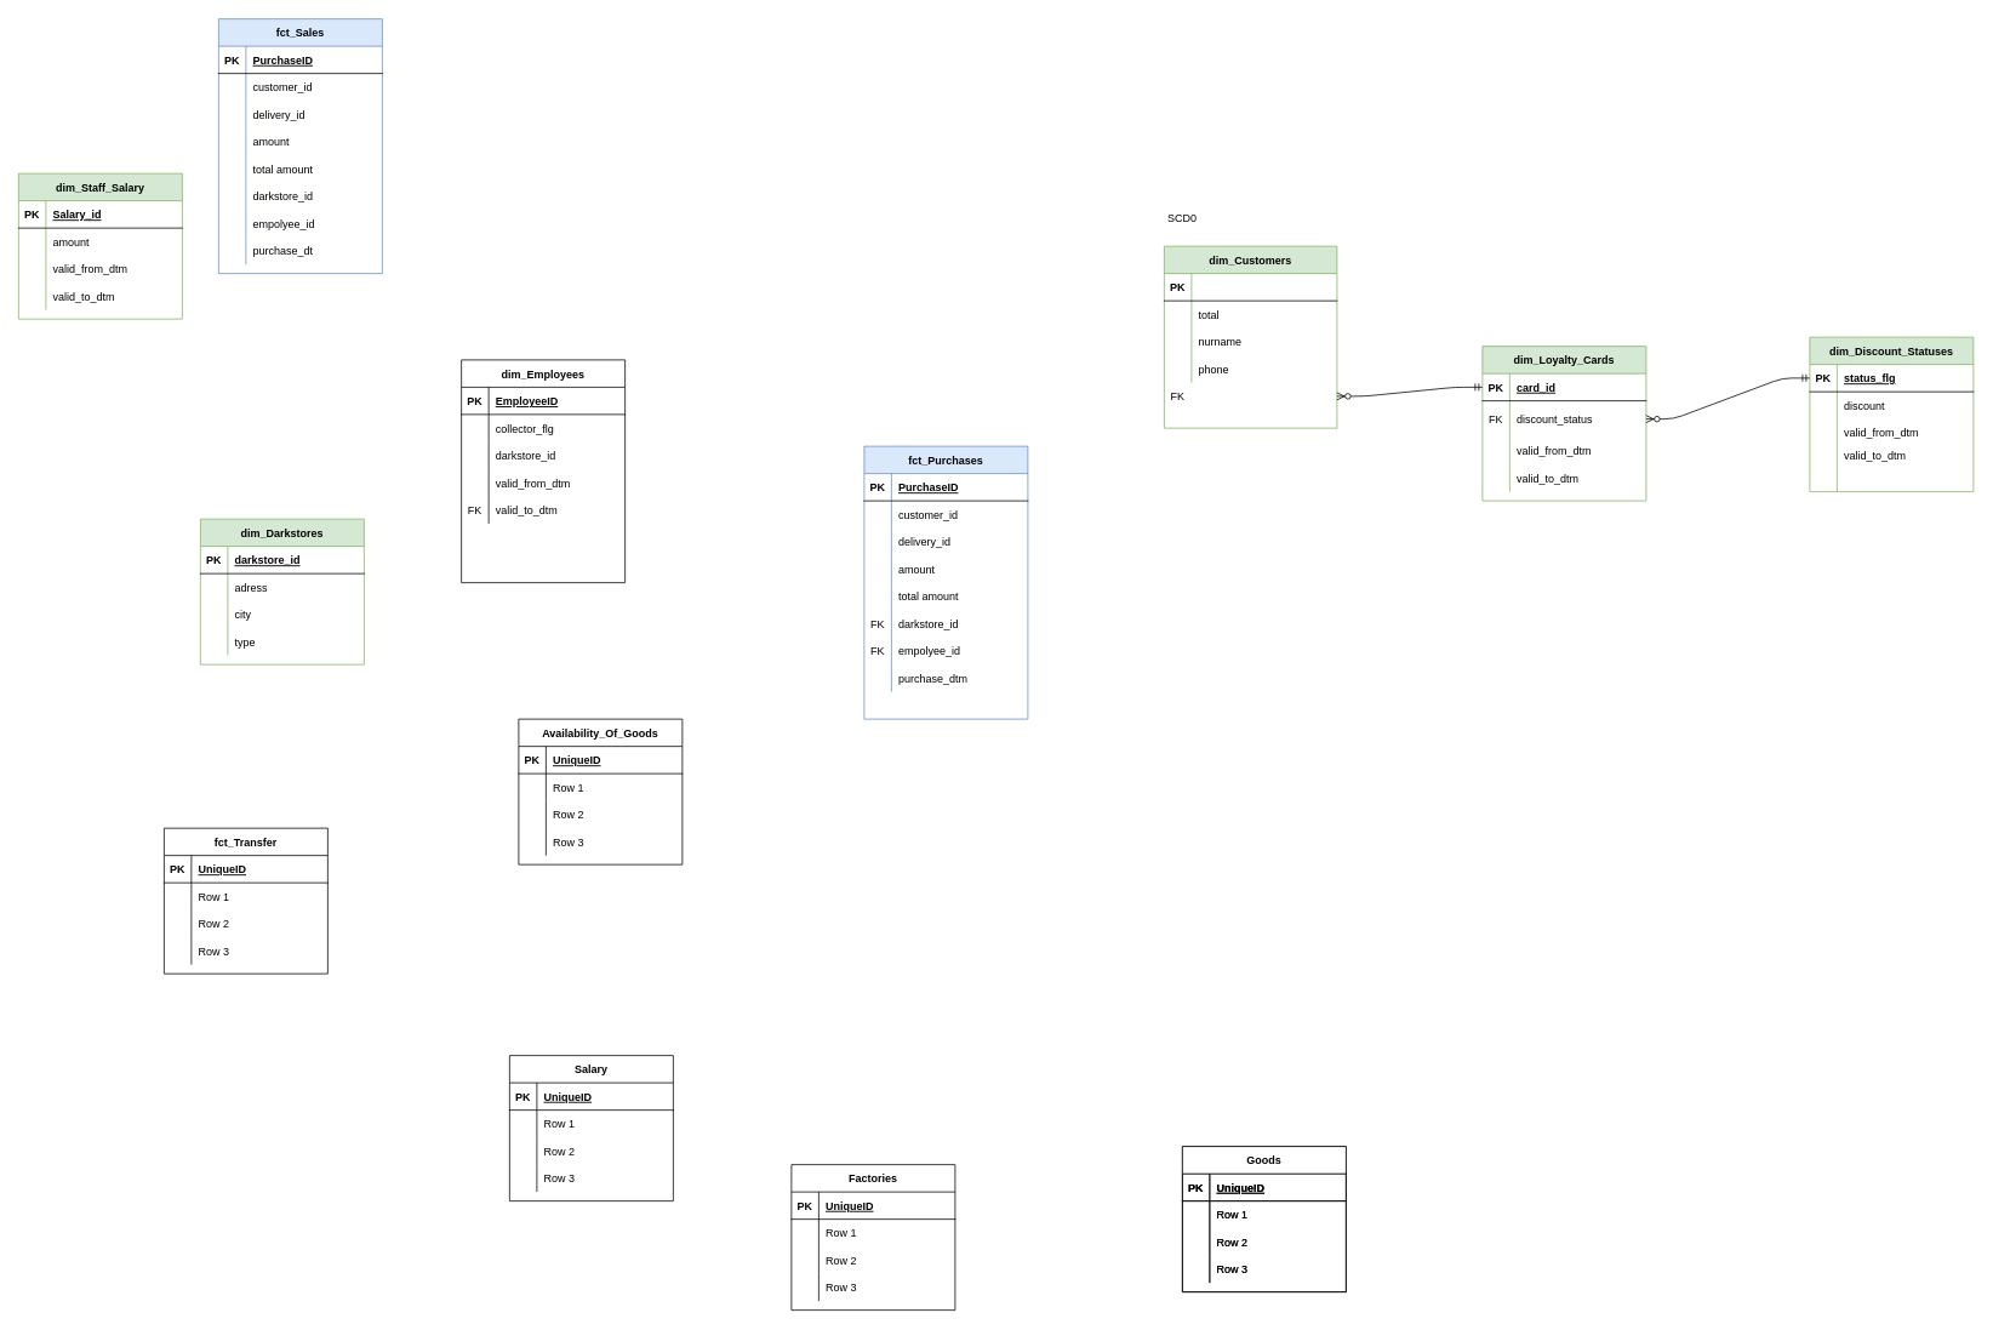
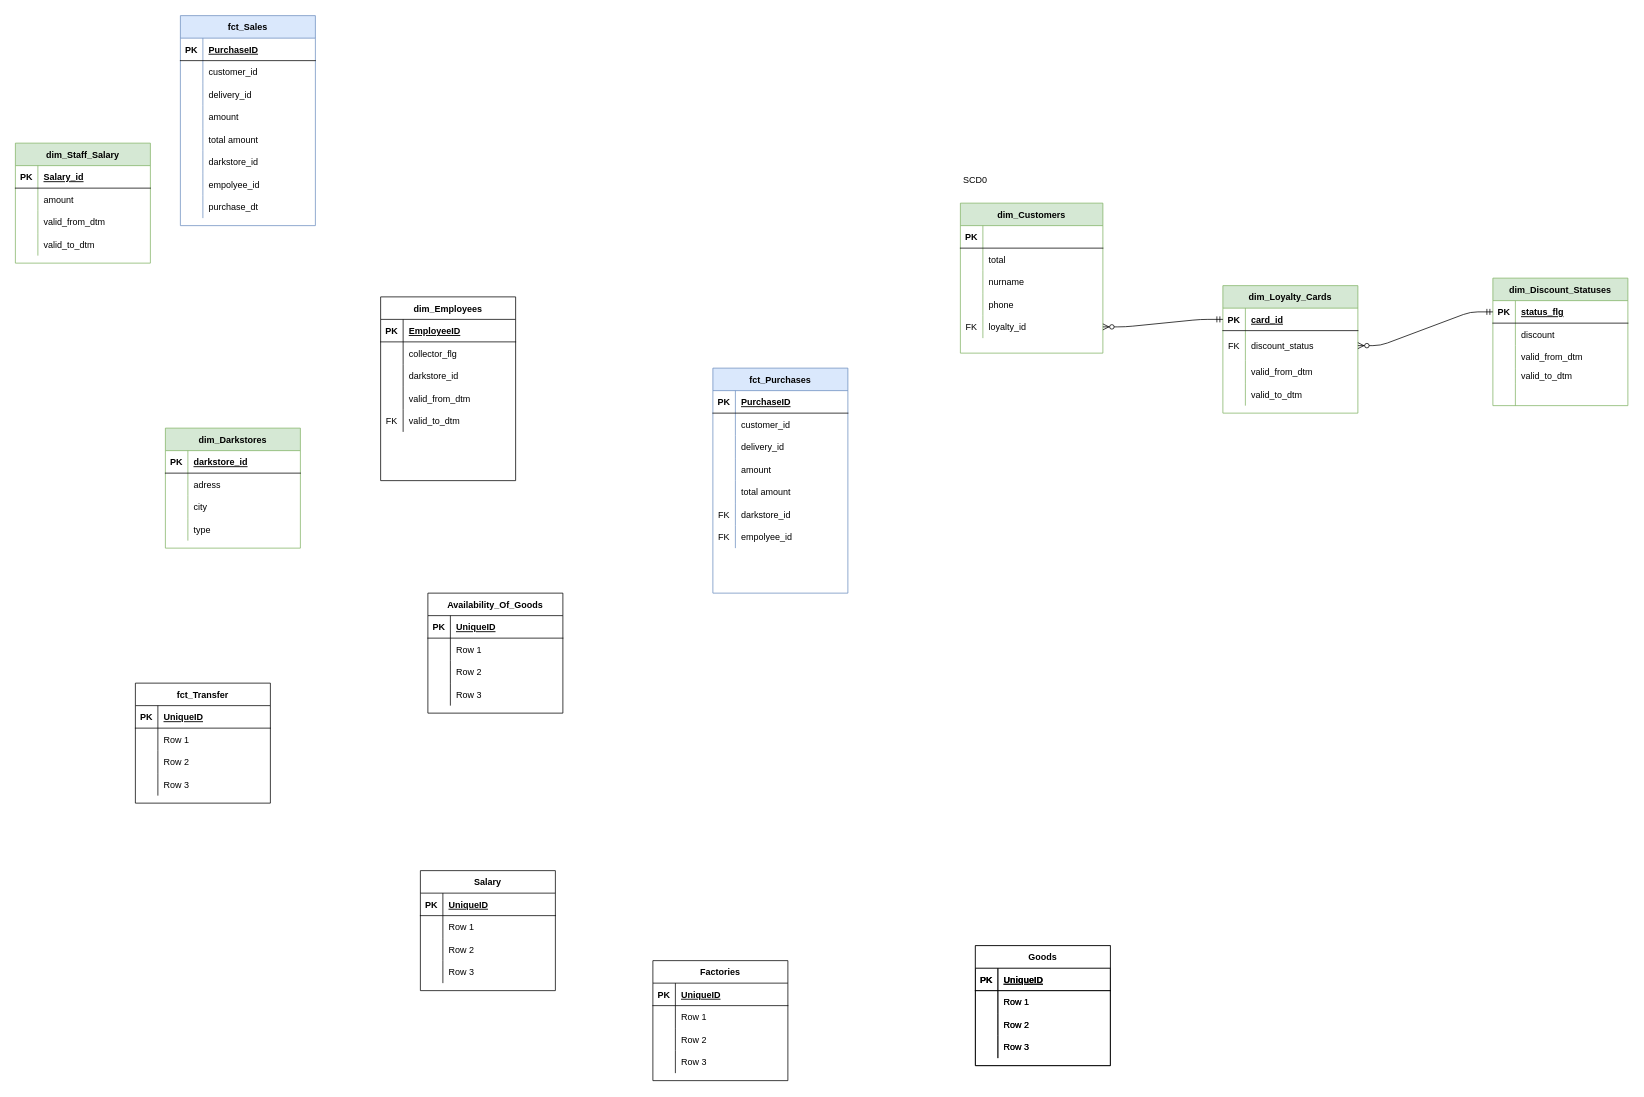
+ <mxCell id="41" value="loyalty_id" style="shape=partialRectangle;connectable=0;fillColor=none;top=0;left=0;bottom=0;right=0;align=left;spacingLeft=6;fontStyle=0;overflow=hidden;" vertex="1" parent="39"><mxGeometry x="30" width="160" height="30" as="geometry" /></mxCell>
- <mxCell id="26" value="purchase_dtm" style="shape=partialRectangle;connectable=0;fillColor=none;top=0;left=0;bottom=0;right=0;align=left;spacingLeft=6;fontStyle=0;overflow=hidden;" vertex="1" parent="24"><mxGeometry x="30" width="150" height="30" as="geometry" /></mxCell>
